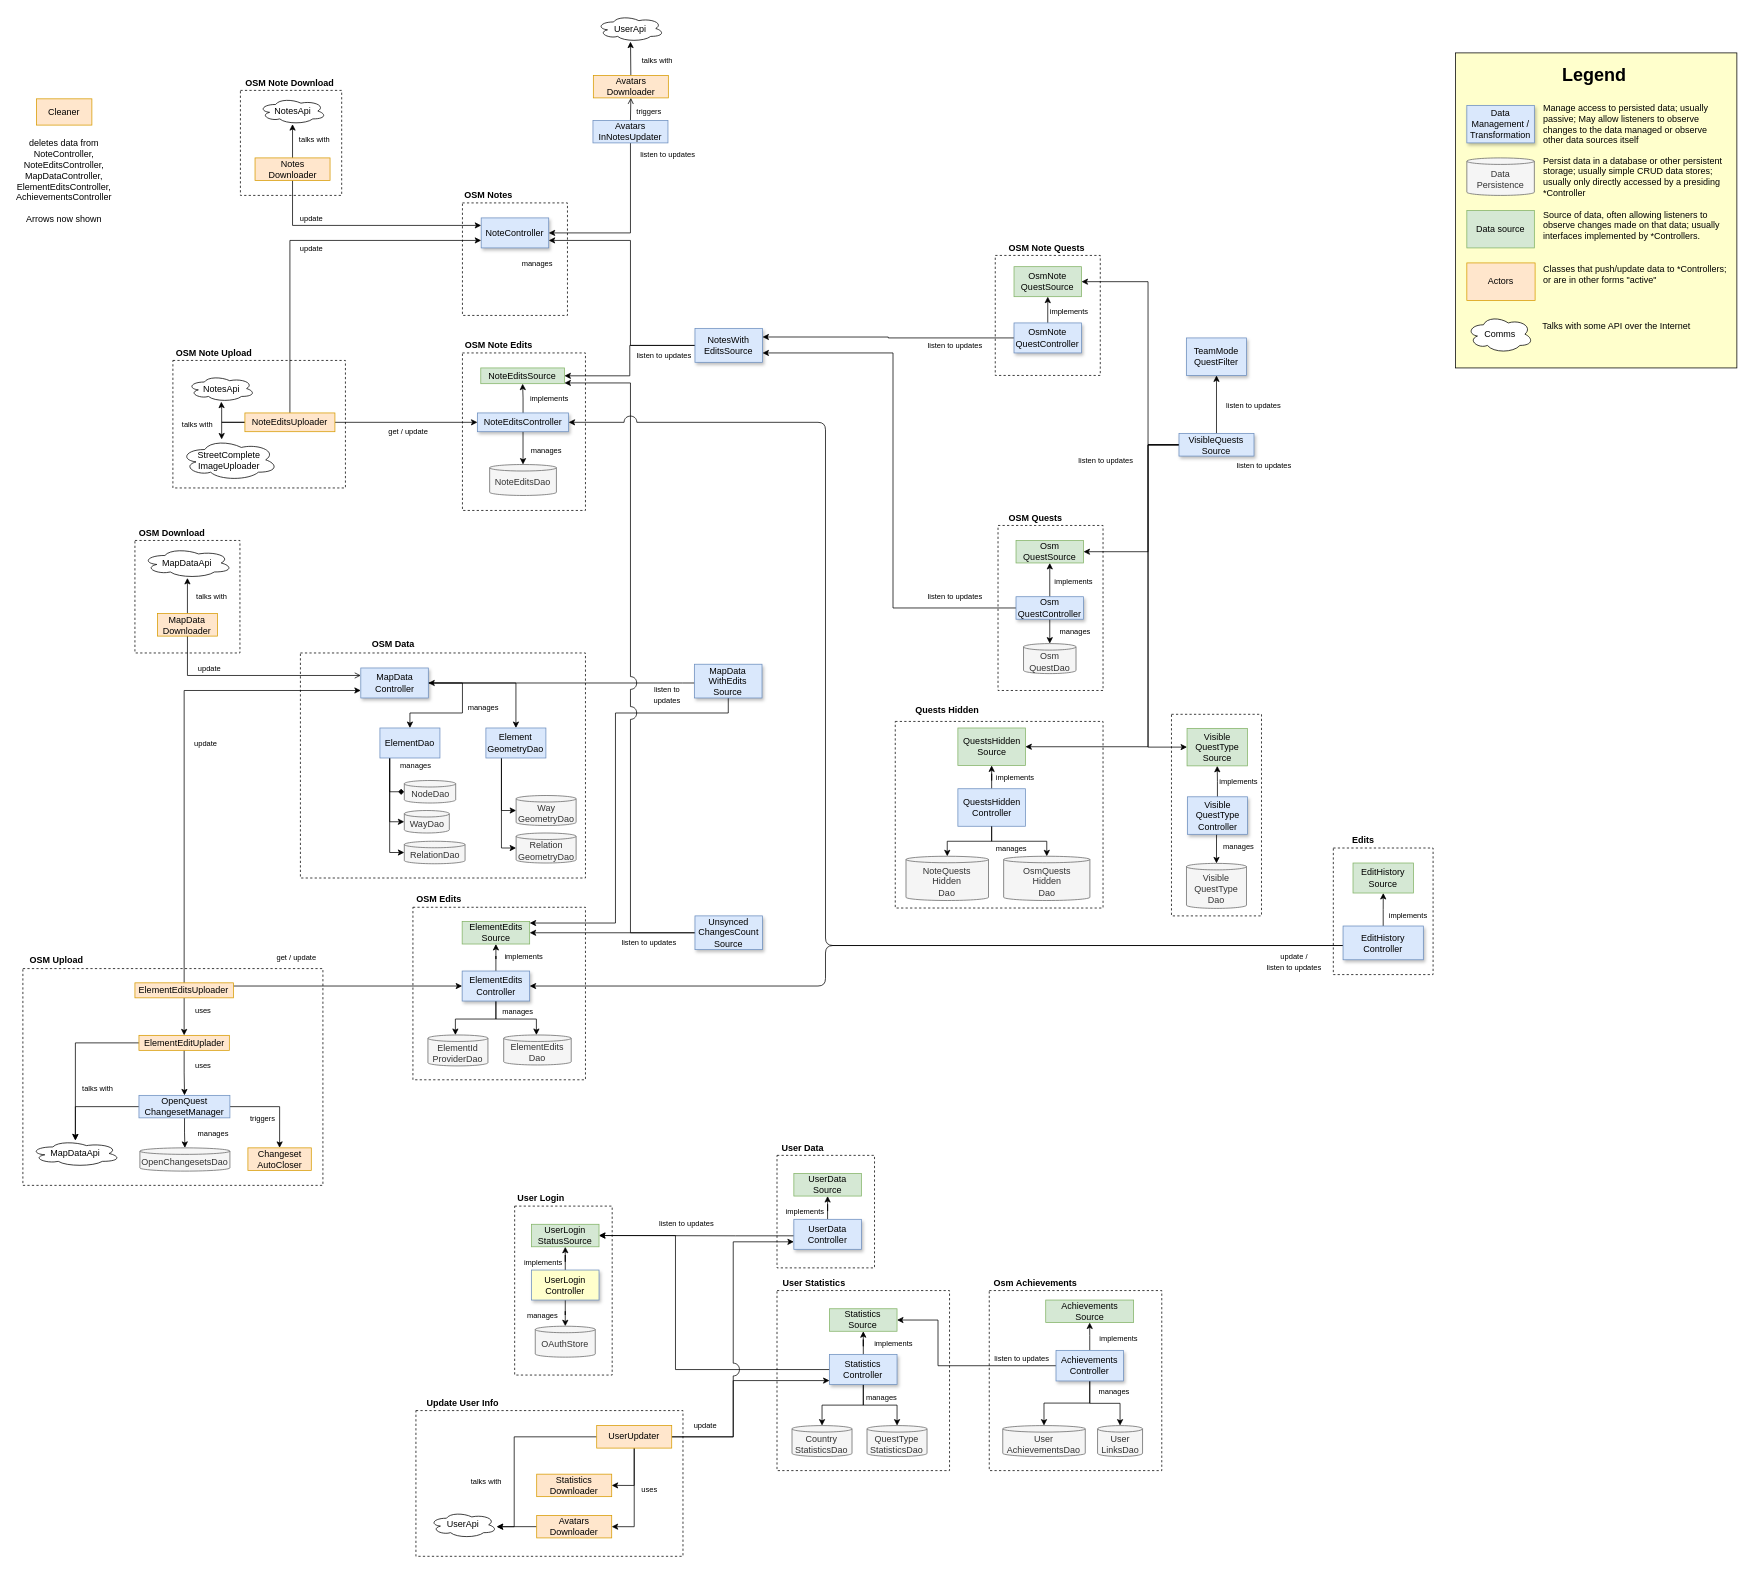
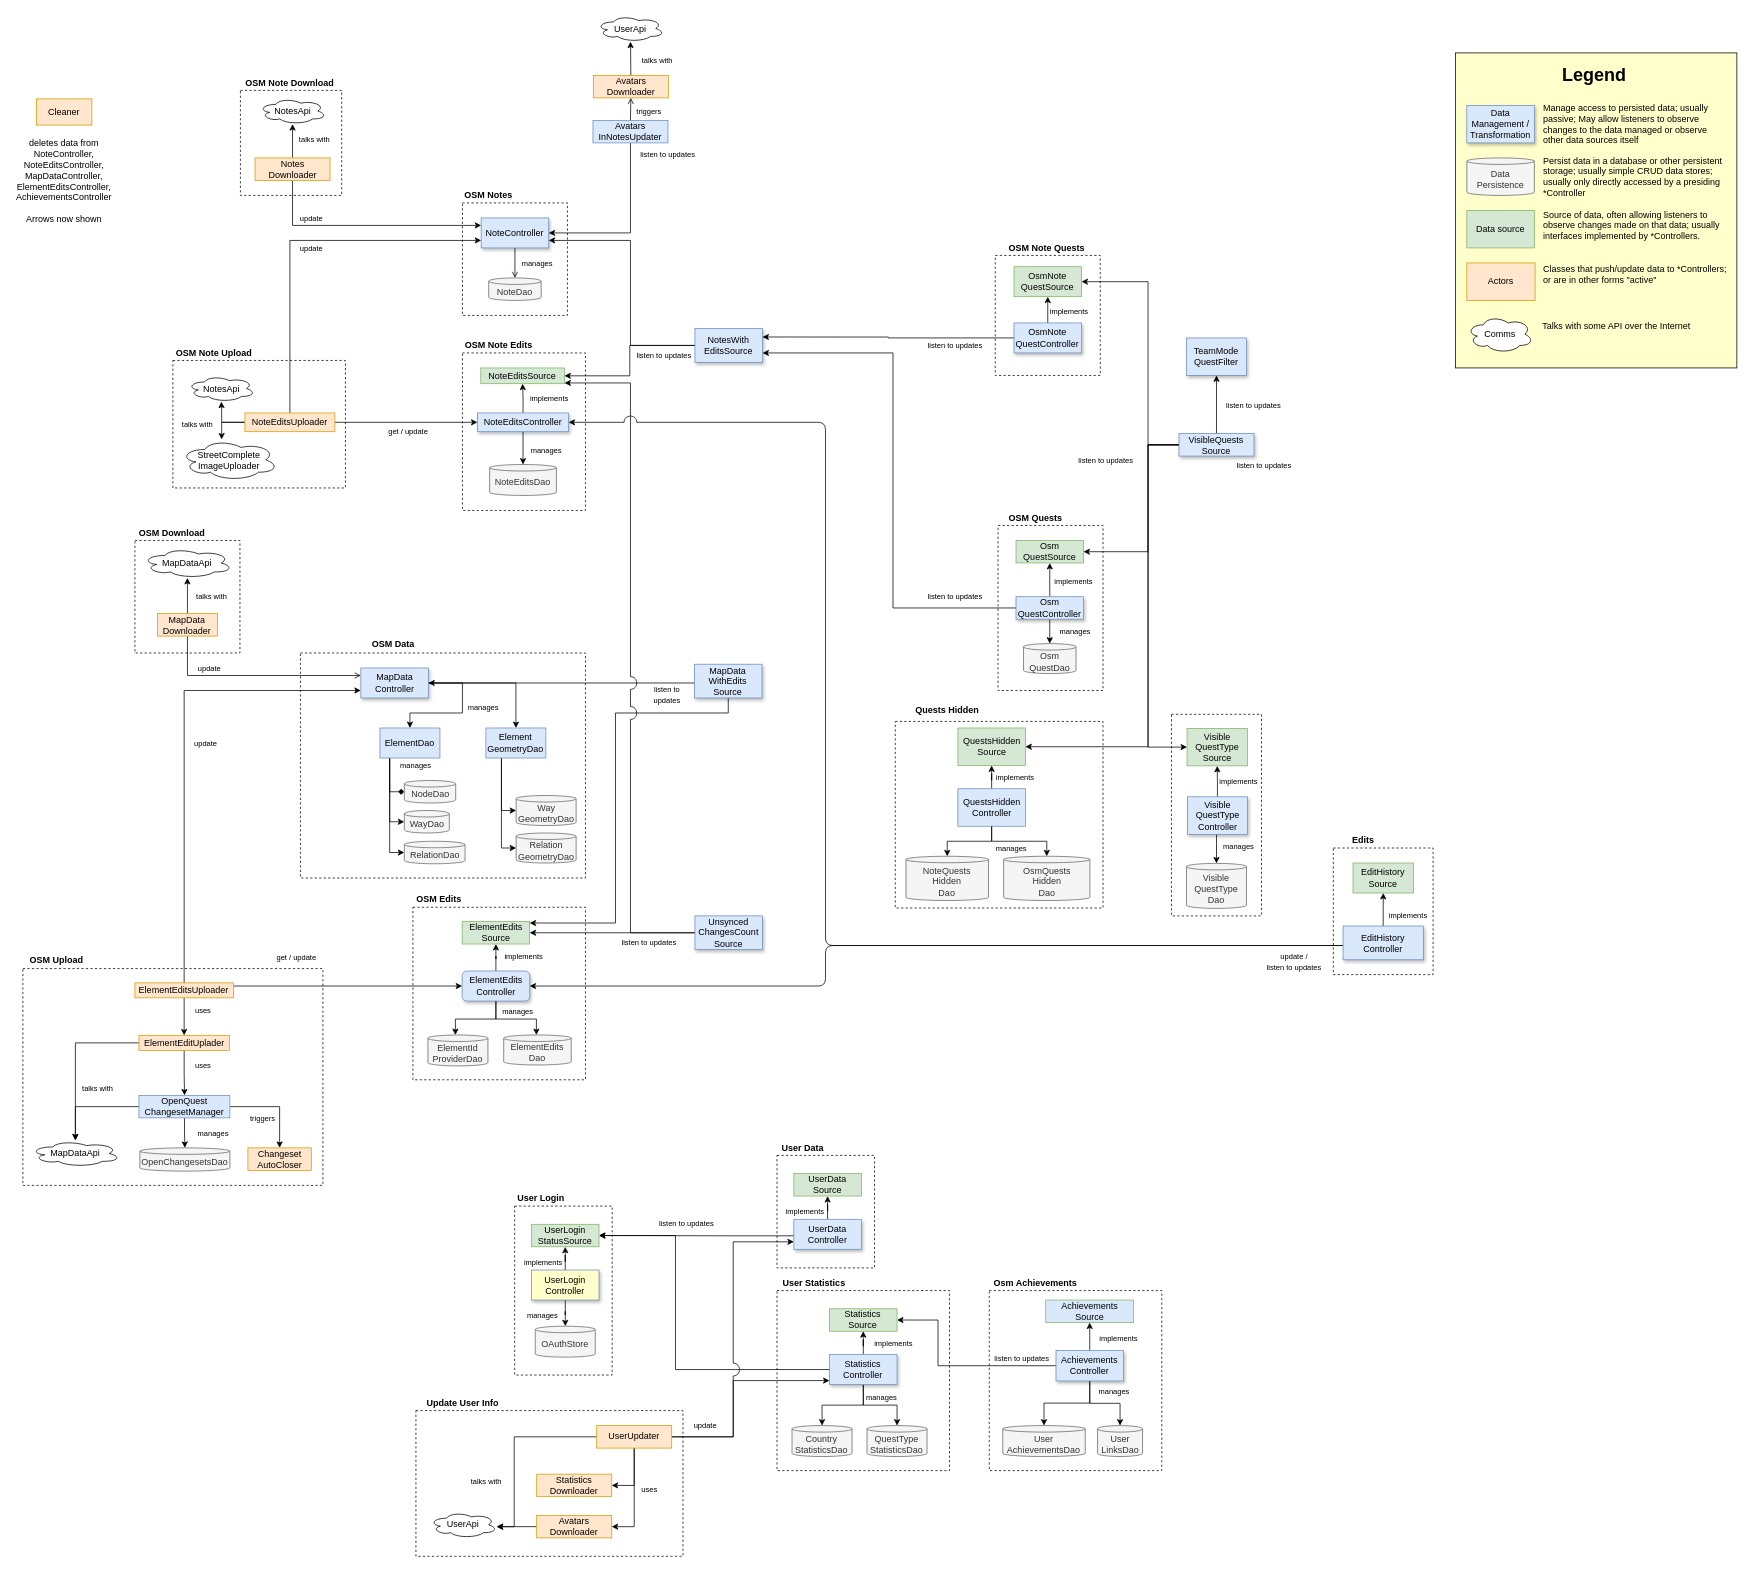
+ <mxCell id="30" style="edgeStyle=orthogonalEdgeStyle;rounded=0;orthogonalLoop=1;jettySize=auto;html=1;exitX=0.5;exitY=1;exitDx=0;exitDy=0;entryX=0.5;entryY=0;entryDx=0;entryDy=0;endArrow=open;endFill=0;" parent="1" source="31" target="22" edge="1"><mxGeometry relative="1" as="geometry" /></mxCell>
+ <mxCell id="22" value="NoteDao" style="shape=cylinder3;whiteSpace=wrap;html=1;boundedLbl=1;backgroundOutline=1;size=4.333;fillColor=#f5f5f5;strokeColor=#666666;fontColor=#333333;" parent="1" vertex="1"><mxGeometry x="651" y="370" width="70" height="30" as="geometry" /></mxCell>
- <mxCell id="124" value="ElementEdits&lt;br&gt;Controller" style="rounded=0;whiteSpace=wrap;html=1;fillColor=#dae8fc;strokeColor=#6c8ebf;shadow=1;" parent="1" vertex="1"><mxGeometry x="615.63" y="1294" width="90" height="40" as="geometry" /></mxCell>
+ <mxCell id="124" value="ElementEdits&lt;br&gt;Controller" style="whiteSpace=wrap;html=1;fillColor=#dae8fc;strokeColor=#6c8ebf;shadow=1;rounded=1;" parent="1" vertex="1"><mxGeometry x="615.63" y="1294" width="90" height="40" as="geometry" /></mxCell>
- <mxCell id="199" value="Achievements&lt;br&gt;Source" style="rounded=0;whiteSpace=wrap;html=1;fillColor=#d5e8d4;strokeColor=#82b366;fontColor=default;" parent="1" vertex="1"><mxGeometry x="1393.6" y="1732.63" width="117.19" height="30" as="geometry" /></mxCell>
+ <mxCell id="199" value="Achievements&lt;br&gt;Source" style="rounded=0;whiteSpace=wrap;html=1;fillColor=#dae8fc;strokeColor=#82b366;fontColor=default;" parent="1" vertex="1"><mxGeometry x="1393.6" y="1732.63" width="117.19" height="30" as="geometry" /></mxCell>
